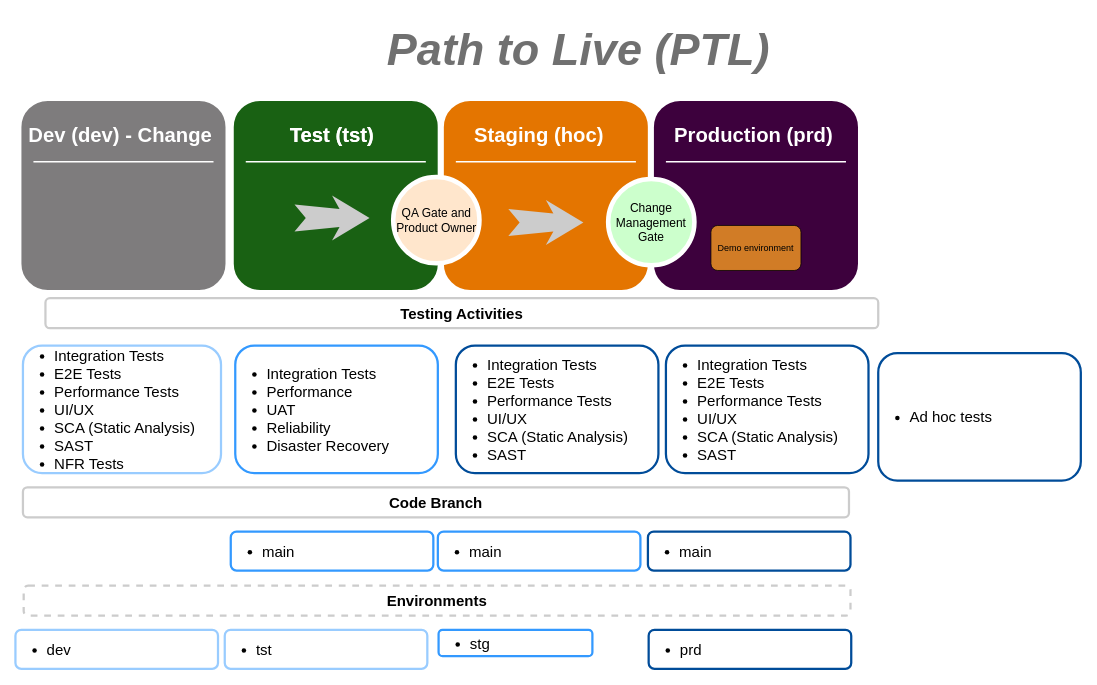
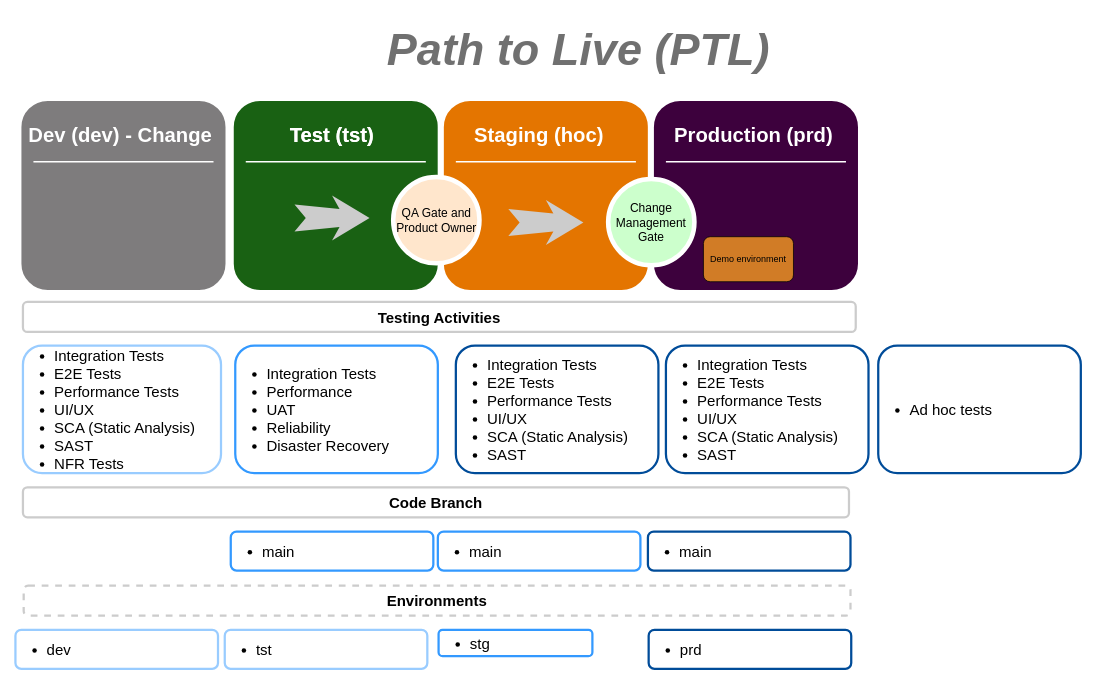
- <mxCell id="27" value="Demo environment" style="rounded=1;whiteSpace=wrap;html=1;fillColor=#d17c26;" parent="1" vertex="1"><mxGeometry x="947" y="300" width="120" height="60" as="geometry" /></mxCell>
+ <mxCell id="27" value="Demo environment" style="rounded=1;whiteSpace=wrap;html=1;fillColor=#d17c26;" parent="1" vertex="1"><mxGeometry x="937" y="315" width="120" height="60" as="geometry" /></mxCell>
- <mxCell id="13" value="Testing Activities" style="whiteSpace=wrap;html=1;rounded=1;shadow=0;strokeWidth=3;fontSize=20;align=center;labelBackgroundColor=none;fillColor=#FFFFFF;strokeColor=#CCCCCC;fontStyle=1" parent="1" vertex="1"><mxGeometry x="60" y="397" width="1110" height="40" as="geometry" /></mxCell>
+ <mxCell id="13" value="Testing Activities" style="whiteSpace=wrap;html=1;rounded=1;shadow=0;strokeWidth=3;fontSize=20;align=center;labelBackgroundColor=none;fillColor=#FFFFFF;strokeColor=#CCCCCC;fontStyle=1" parent="1" vertex="1"><mxGeometry x="30" y="402" width="1110" height="40" as="geometry" /></mxCell>
- <mxCell id="26" value="&lt;ul style=&quot;font-size: 20px&quot;&gt;&lt;li&gt;Ad hoc tests&lt;/li&gt;&lt;/ul&gt;" style="text;html=1;align=left;verticalAlign=middle;whiteSpace=wrap;rounded=1;shadow=0;fontSize=20;strokeWidth=3;fillColor=#ffffff;perimeterSpacing=5;strokeColor=#004C99;" parent="1" vertex="1"><mxGeometry x="1170" y="470" width="270" height="170" as="geometry" /></mxCell>
+ <mxCell id="26" value="&lt;ul style=&quot;font-size: 20px&quot;&gt;&lt;li&gt;Ad hoc tests&lt;/li&gt;&lt;/ul&gt;" style="text;html=1;align=left;verticalAlign=middle;whiteSpace=wrap;rounded=1;shadow=0;fontSize=20;strokeWidth=3;fillColor=#ffffff;perimeterSpacing=5;strokeColor=#004C99;" parent="1" vertex="1"><mxGeometry x="1170" y="460" width="270" height="170" as="geometry" /></mxCell>
